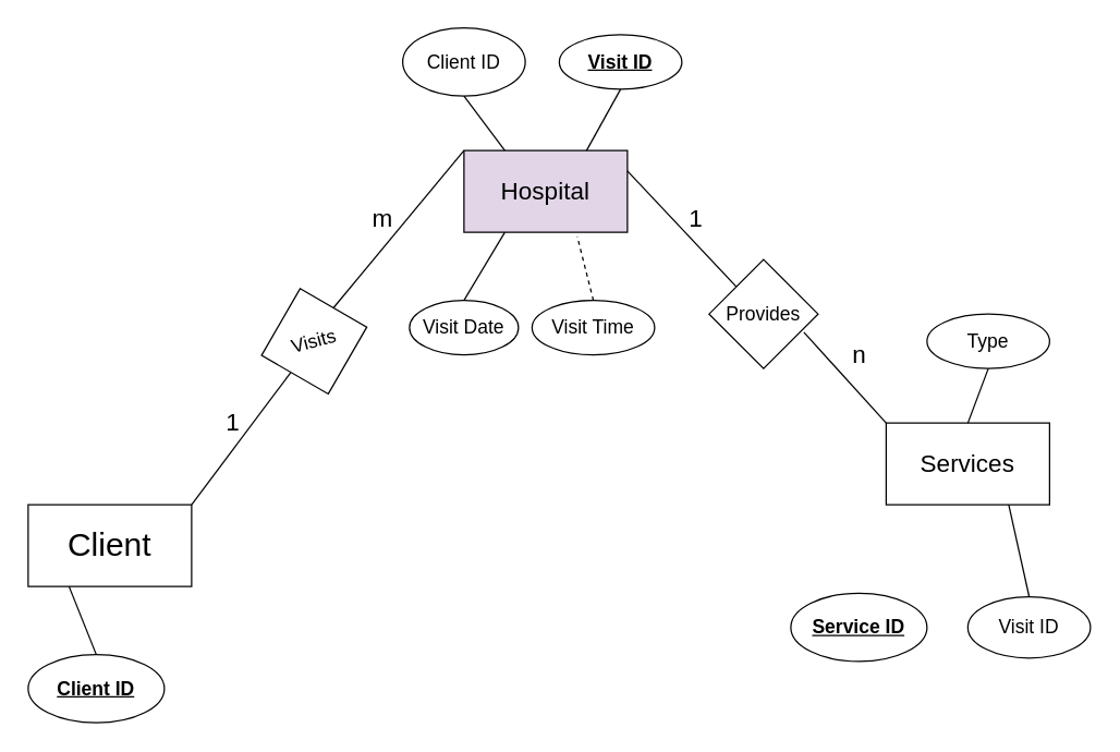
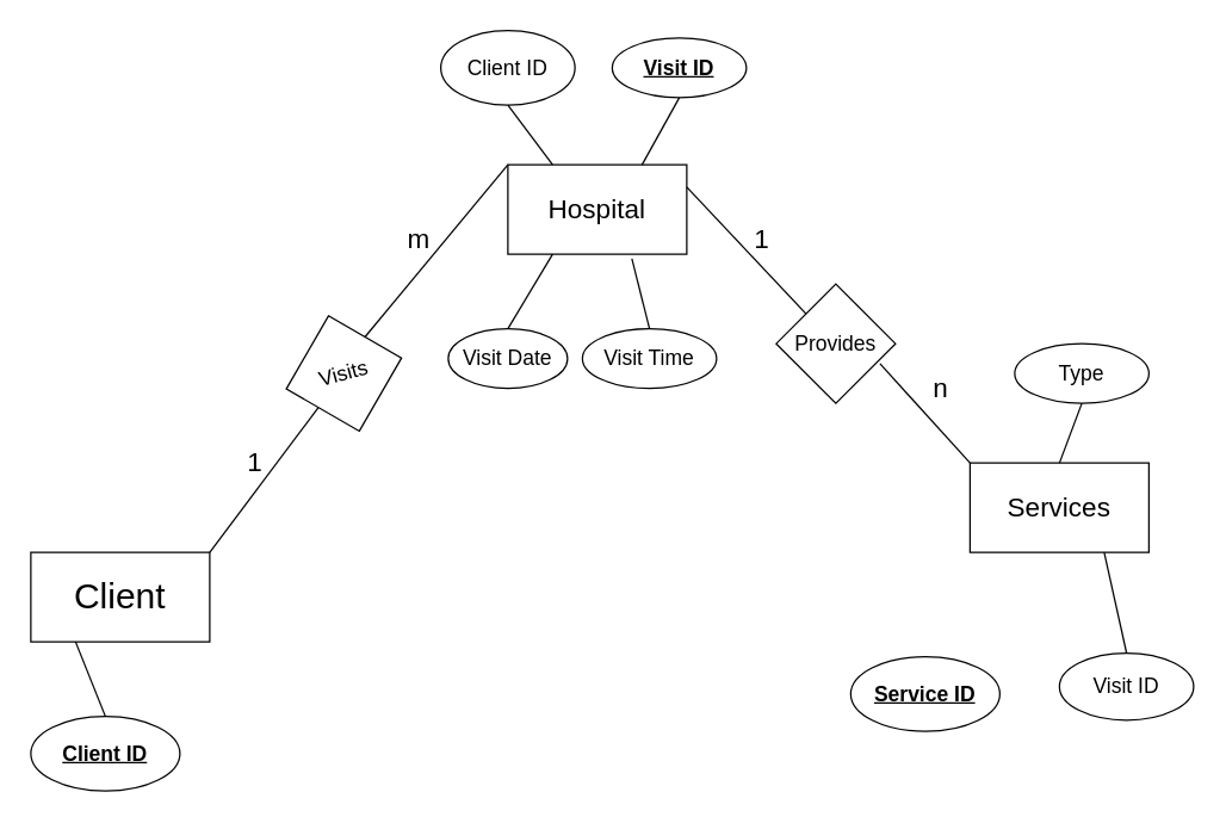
- <mxCell id="4" value="&lt;font style=&quot;font-size: 18px&quot;&gt;Hospital&lt;/font&gt;" style="rounded=0;whiteSpace=wrap;html=1;fontSize=14;fillColor=#e1d5e7;" vertex="1" parent="1"><mxGeometry x="340" y="110" width="120" height="60" as="geometry" /></mxCell>
+ <mxCell id="4" value="&lt;font style=&quot;font-size: 18px&quot;&gt;Hospital&lt;/font&gt;" style="rounded=0;whiteSpace=wrap;html=1;fontSize=14;" vertex="1" parent="1"><mxGeometry x="340" y="110" width="120" height="60" as="geometry" /></mxCell>
- <mxCell id="19" value="" style="endArrow=none;html=1;rounded=0;fontSize=14;entryX=0.693;entryY=1.05;entryDx=0;entryDy=0;entryPerimeter=0;exitX=0.5;exitY=0;exitDx=0;exitDy=0;dashed=1;" edge="1" parent="1" source="7" target="4"><mxGeometry width="50" height="50" relative="1" as="geometry"><mxPoint x="350" y="320" as="sourcePoint" /><mxPoint x="400" y="270" as="targetPoint" /></mxGeometry></mxCell>
+ <mxCell id="19" value="" style="endArrow=none;html=1;rounded=0;fontSize=14;entryX=0.693;entryY=1.05;entryDx=0;entryDy=0;entryPerimeter=0;exitX=0.5;exitY=0;exitDx=0;exitDy=0;" edge="1" parent="1" source="7" target="4"><mxGeometry width="50" height="50" relative="1" as="geometry"><mxPoint x="350" y="320" as="sourcePoint" /><mxPoint x="400" y="270" as="targetPoint" /></mxGeometry></mxCell>
- <mxCell id="22" value="&lt;u&gt;&lt;b&gt;Service ID&lt;/b&gt;&lt;/u&gt;" style="ellipse;whiteSpace=wrap;html=1;fontSize=14;" vertex="1" parent="1"><mxGeometry x="580" y="435" width="100" height="50" as="geometry" /></mxCell>
+ <mxCell id="22" value="&lt;u&gt;&lt;b&gt;Service ID&lt;/b&gt;&lt;/u&gt;" style="ellipse;whiteSpace=wrap;html=1;fontSize=14;" vertex="1" parent="1"><mxGeometry x="570" y="440" width="100" height="50" as="geometry" /></mxCell>
